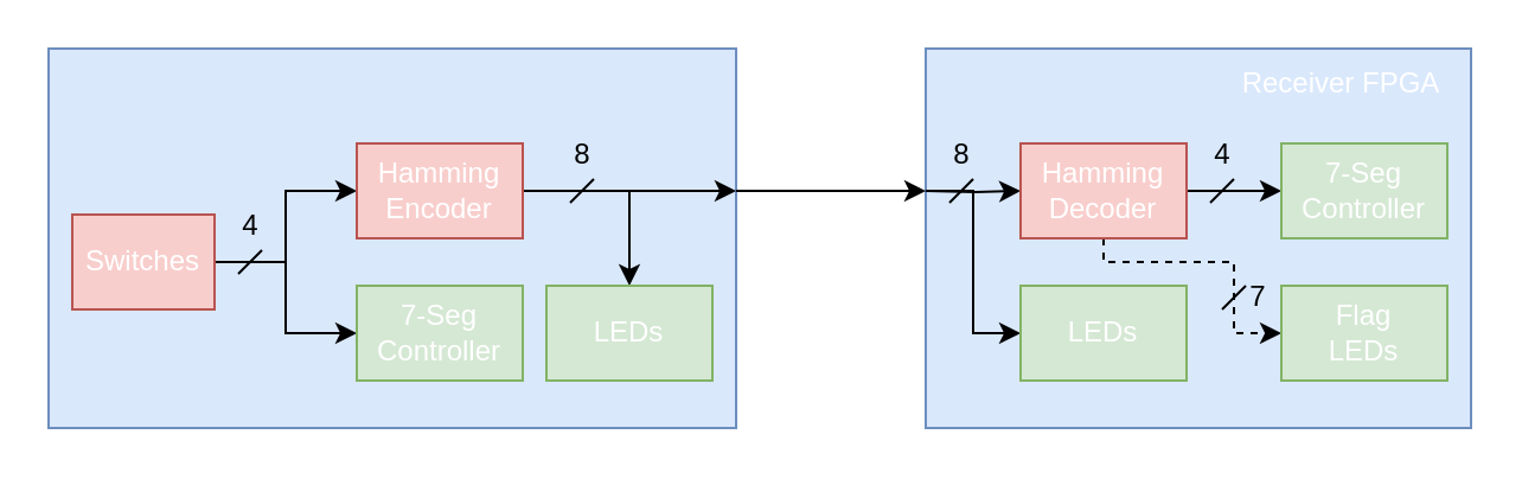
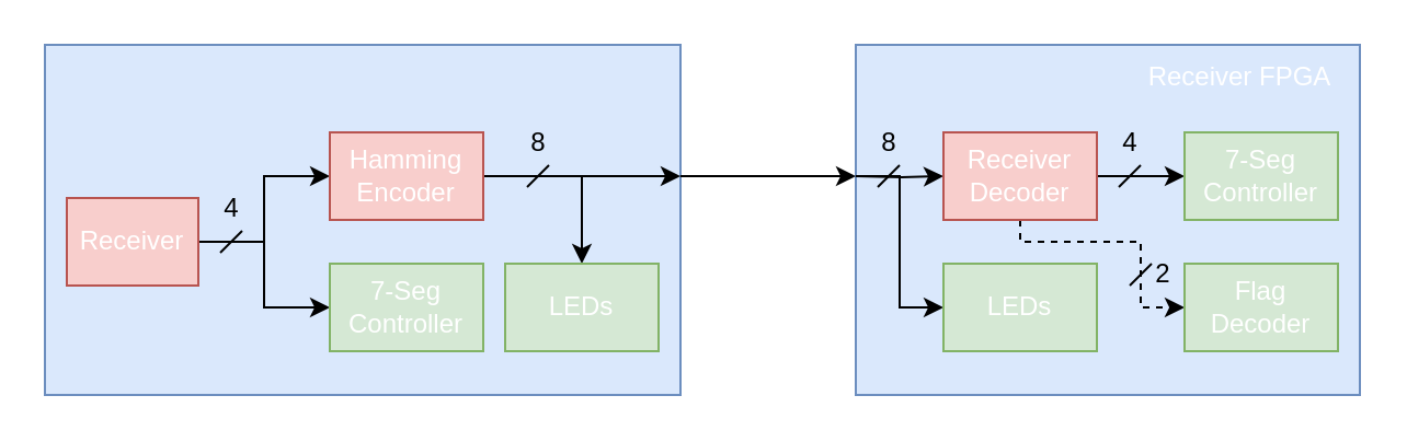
- <mxCell id="17" value="Hamming&lt;br&gt;Decoder" style="rounded=0;whiteSpace=wrap;html=1;fillColor=#f8cecc;strokeColor=#b85450;fontColor=#FFFFFF;" vertex="1" parent="1"><mxGeometry x="430" y="60" width="70" height="40" as="geometry" /></mxCell>
+ <mxCell id="17" value="Receiver&lt;br&gt;Decoder" style="rounded=0;whiteSpace=wrap;html=1;fillColor=#f8cecc;strokeColor=#b85450;fontColor=#FFFFFF;" vertex="1" parent="1"><mxGeometry x="430" y="60" width="70" height="40" as="geometry" /></mxCell>
- <mxCell id="30" value="Switches" style="rounded=0;whiteSpace=wrap;html=1;fillColor=#f8cecc;strokeColor=#b85450;fontColor=#FFFFFF;" vertex="1" parent="1"><mxGeometry y="90" width="60" height="40" as="geometry" x="30" /></mxCell>
+ <mxCell id="30" value="Receiver" style="rounded=0;whiteSpace=wrap;html=1;fillColor=#f8cecc;strokeColor=#b85450;fontColor=#FFFFFF;" vertex="1" parent="1"><mxGeometry y="90" width="60" height="40" as="geometry" x="30" /></mxCell>
- <mxCell id="27" value="7" style="text;html=1;align=center;verticalAlign=middle;resizable=0;points=[];autosize=1;strokeColor=none;fillColor=none;fontColor=#000000;" vertex="1" parent="1"><mxGeometry x="515" y="110" width="30" height="30" as="geometry" /></mxCell>
+ <mxCell id="27" value="2" style="text;html=1;align=center;verticalAlign=middle;resizable=0;points=[];autosize=1;strokeColor=none;fillColor=none;fontColor=#000000;" vertex="1" parent="1"><mxGeometry x="515" y="110" width="30" height="30" as="geometry" /></mxCell>
- <mxCell id="31" value="Flag&lt;br&gt;LEDs" style="rounded=0;whiteSpace=wrap;html=1;fillColor=#d5e8d4;strokeColor=#82b366;fontColor=#FFFFFF;" vertex="1" parent="1"><mxGeometry x="540" y="120" width="70" height="40" as="geometry" /></mxCell>
+ <mxCell id="31" value="Flag&lt;br&gt;Decoder" style="rounded=0;whiteSpace=wrap;html=1;fillColor=#d5e8d4;strokeColor=#82b366;fontColor=#FFFFFF;" vertex="1" parent="1"><mxGeometry x="540" y="120" width="70" height="40" as="geometry" /></mxCell>
